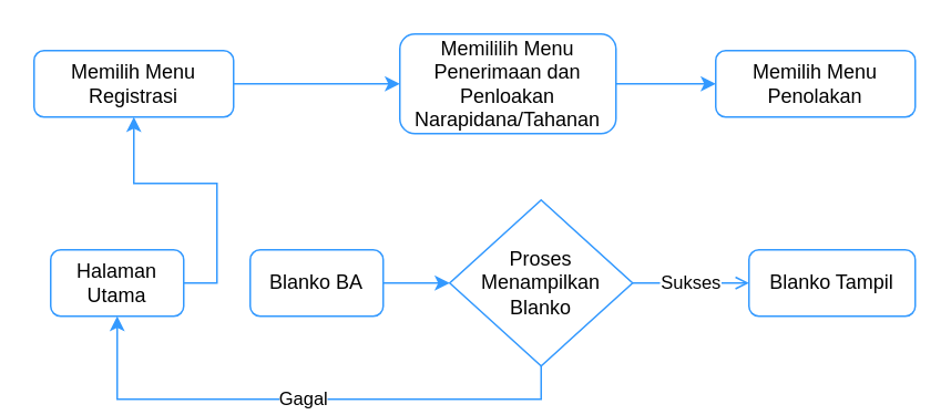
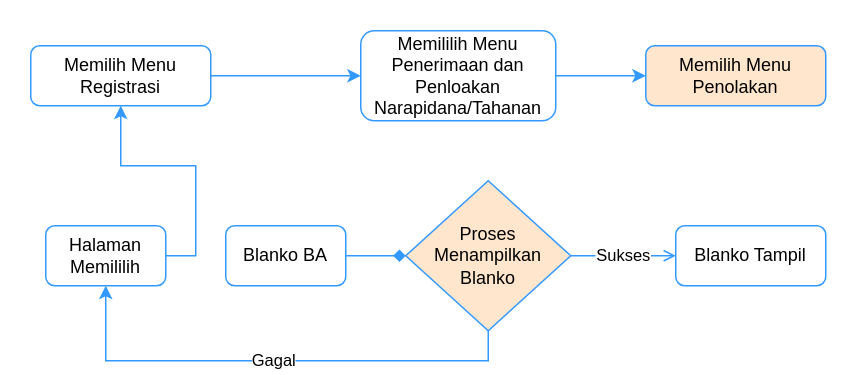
- <mxCell id="6" value="Memilih Menu Penolakan" style="rounded=1;whiteSpace=wrap;html=1;strokeColor=#3399FF;" vertex="1" parent="1"><mxGeometry x="430" y="30" width="120" height="40" as="geometry" /></mxCell>
+ <mxCell id="6" value="Memilih Menu Penolakan" style="rounded=1;whiteSpace=wrap;html=1;strokeColor=#3399FF;fillColor=#ffe6cc;" vertex="1" parent="1"><mxGeometry x="430" y="30" width="120" height="40" as="geometry" /></mxCell>
- <mxCell id="8" value="Halaman Utama" style="rounded=1;whiteSpace=wrap;html=1;strokeColor=#3399FF;" vertex="1" parent="1"><mxGeometry x="30" y="150" width="80" height="40" as="geometry" /></mxCell>
+ <mxCell id="8" value="Halaman Memililih" style="rounded=1;whiteSpace=wrap;html=1;strokeColor=#3399FF;" vertex="1" parent="1"><mxGeometry x="30" y="150" width="80" height="40" as="geometry" /></mxCell>
- <mxCell id="9" style="edgeStyle=orthogonalEdgeStyle;rounded=0;orthogonalLoop=1;jettySize=auto;html=1;exitX=1;exitY=0.5;exitDx=0;exitDy=0;entryX=0;entryY=0.5;entryDx=0;entryDy=0;strokeColor=#3399FF;" edge="1" parent="1" source="10" target="14"><mxGeometry relative="1" as="geometry" /></mxCell>
+ <mxCell id="9" style="edgeStyle=orthogonalEdgeStyle;rounded=0;orthogonalLoop=1;jettySize=auto;html=1;exitX=1;exitY=0.5;exitDx=0;exitDy=0;entryX=0;entryY=0.5;entryDx=0;entryDy=0;strokeColor=#3399FF;endArrow=diamond;" edge="1" parent="1" source="10" target="14"><mxGeometry relative="1" as="geometry" /></mxCell>
- <mxCell id="14" value="Proses&lt;br&gt;Menampilkan&lt;br&gt;Blanko" style="rhombus;whiteSpace=wrap;html=1;strokeColor=#3399FF;" vertex="1" parent="1"><mxGeometry x="270" y="120" width="110" height="100" as="geometry" /></mxCell>
+ <mxCell id="14" value="Proses&lt;br&gt;Menampilkan&lt;br&gt;Blanko" style="rhombus;whiteSpace=wrap;html=1;strokeColor=#3399FF;fillColor=#ffe6cc;" vertex="1" parent="1"><mxGeometry x="270" y="120" width="110" height="100" as="geometry" /></mxCell>
